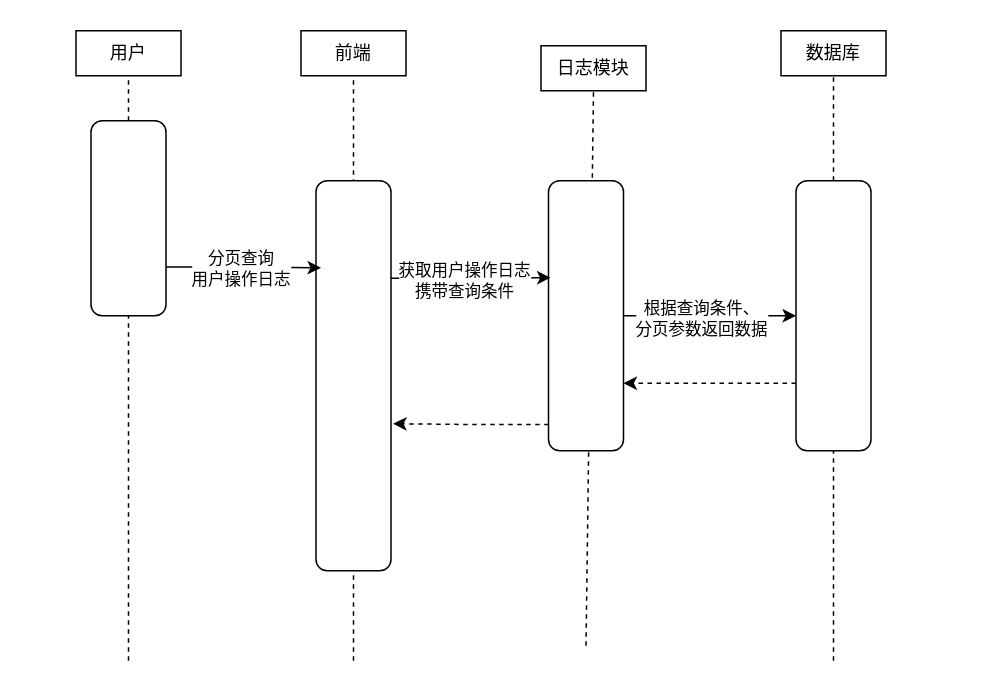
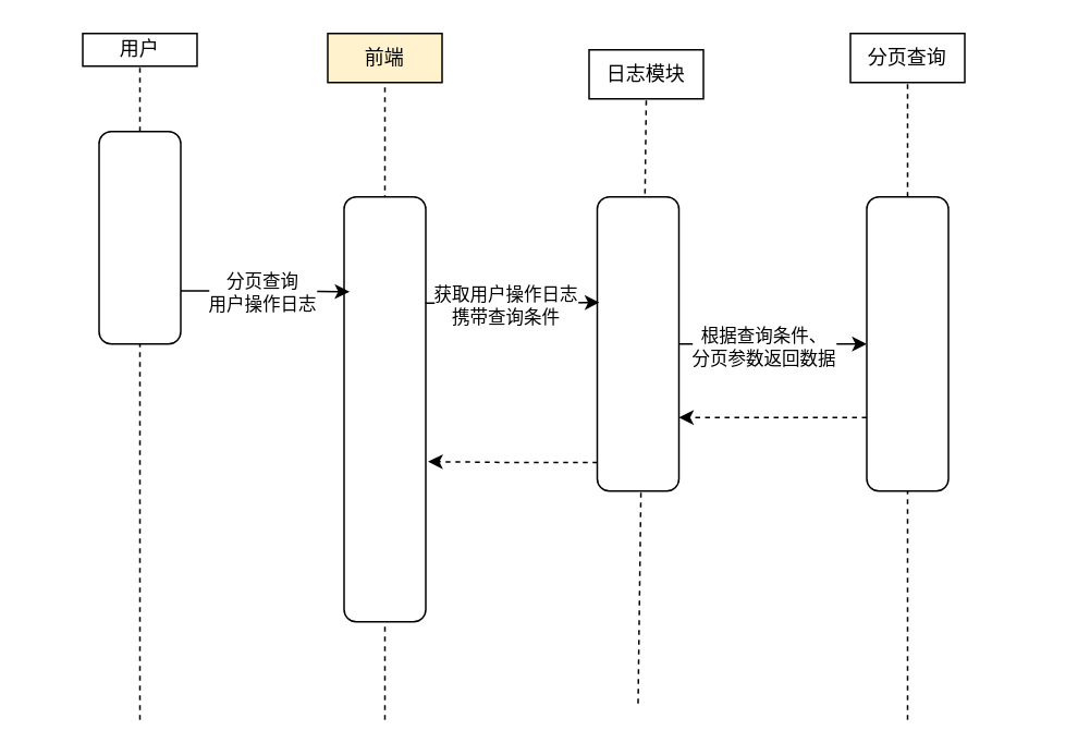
- <mxCell id="2" value="用户" style="rounded=0;whiteSpace=wrap;html=1;" vertex="1" parent="1"><mxGeometry x="50" y="20" width="70" height="30" as="geometry" /></mxCell>
+ <mxCell id="2" value="用户" style="rounded=0;whiteSpace=wrap;html=1;" vertex="1" parent="1"><mxGeometry x="50" y="20" width="70" height="20" as="geometry" /></mxCell>
- <mxCell id="5" value="前端" style="rounded=0;whiteSpace=wrap;html=1;" vertex="1" parent="1"><mxGeometry x="200" y="20" width="70" height="30" as="geometry" /></mxCell>
+ <mxCell id="5" value="前端" style="rounded=0;whiteSpace=wrap;html=1;fillColor=#fff2cc;" vertex="1" parent="1"><mxGeometry x="200" y="20" width="70" height="30" as="geometry" /></mxCell>
- <mxCell id="3" value="数据库" style="rounded=0;whiteSpace=wrap;html=1;" vertex="1" parent="1"><mxGeometry x="520" y="20" width="70" height="30" as="geometry" /></mxCell>
+ <mxCell id="3" value="分页查询" style="rounded=0;whiteSpace=wrap;html=1;" vertex="1" parent="1"><mxGeometry x="520" y="20" width="70" height="30" as="geometry" /></mxCell>
